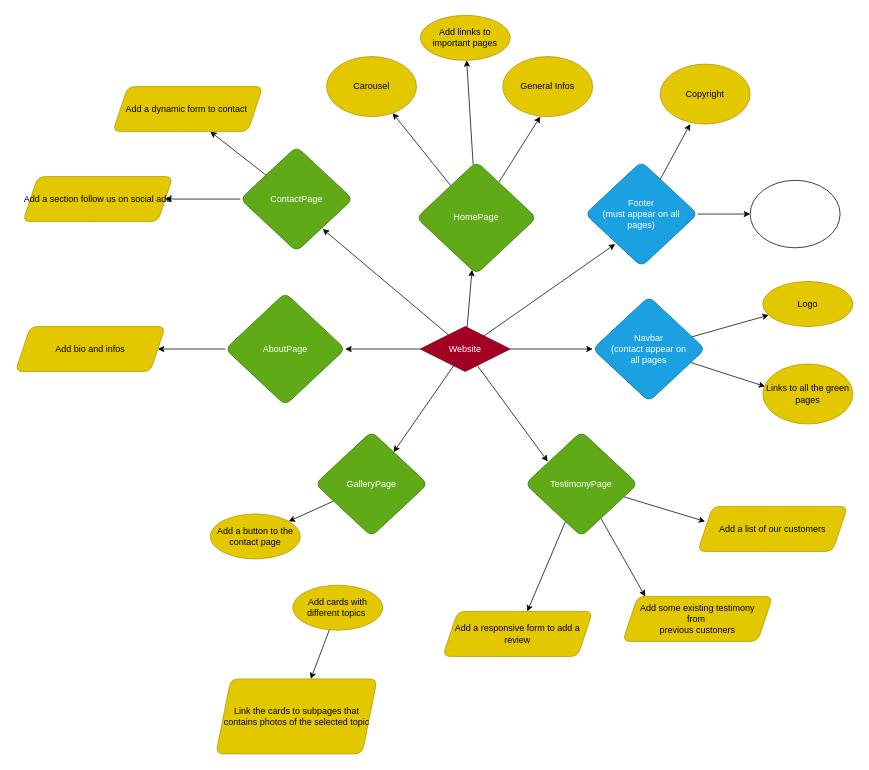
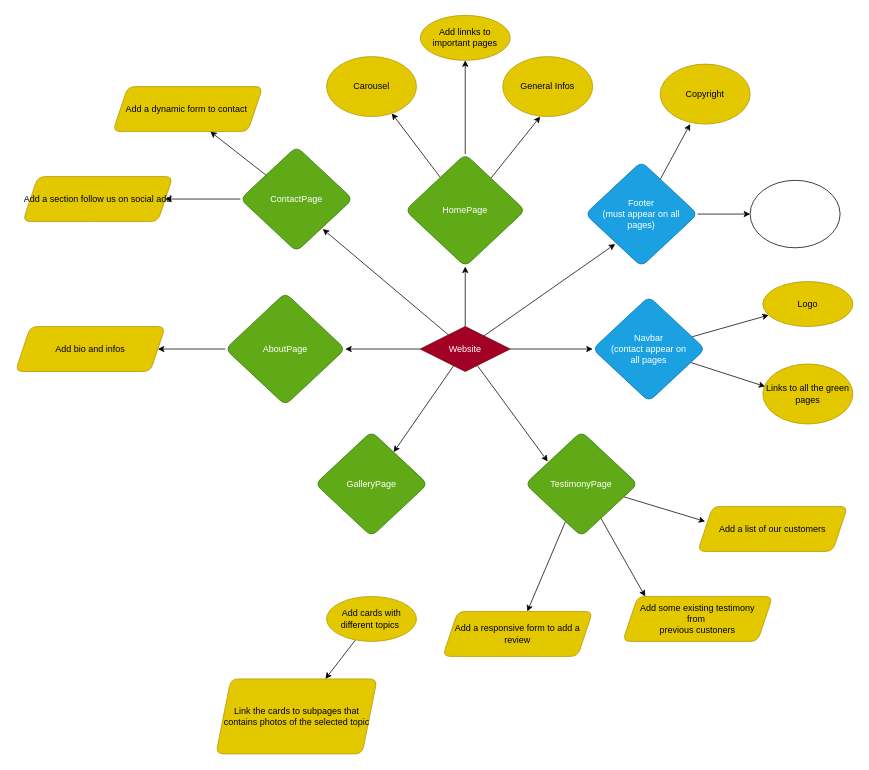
- <mxCell id="13" value="HomePage" style="rhombus;whiteSpace=wrap;html=1;rounded=1;fillColor=#60a917;fontColor=#ffffff;strokeColor=#2D7600;" vertex="1" parent="1"><mxGeometry x="555" y="215" width="160" height="150" as="geometry" /></mxCell>
+ <mxCell id="13" value="HomePage" style="rhombus;whiteSpace=wrap;html=1;rounded=1;fillColor=#60a917;fontColor=#ffffff;strokeColor=#2D7600;" vertex="1" parent="1"><mxGeometry x="540" y="205" width="160" height="150" as="geometry" /></mxCell>
- <mxCell id="17" value="" style="edgeStyle=none;html=1;" edge="1" parent="1" source="18" target="39"><mxGeometry relative="1" as="geometry" /></mxCell>
- <mxCell id="39" value="Add a button to the contact page" style="ellipse;whiteSpace=wrap;html=1;rounded=1;fillColor=#e3c800;fontColor=#000000;strokeColor=#B09500;" vertex="1" parent="1"><mxGeometry x="280" y="685" width="120" height="60" as="geometry" /></mxCell>
- <mxCell id="38" value="Add cards with different topics&amp;nbsp;" style="ellipse;whiteSpace=wrap;html=1;rounded=1;fillColor=#e3c800;fontColor=#000000;strokeColor=#B09500;" vertex="1" parent="1"><mxGeometry x="390" y="780" width="120" height="60" as="geometry" /></mxCell>
+ <mxCell id="38" value="Add cards with different topics&amp;nbsp;" style="ellipse;whiteSpace=wrap;html=1;rounded=1;fillColor=#e3c800;fontColor=#000000;strokeColor=#B09500;" vertex="1" parent="1"><mxGeometry x="435" y="795" width="120" height="60" as="geometry" /></mxCell>
